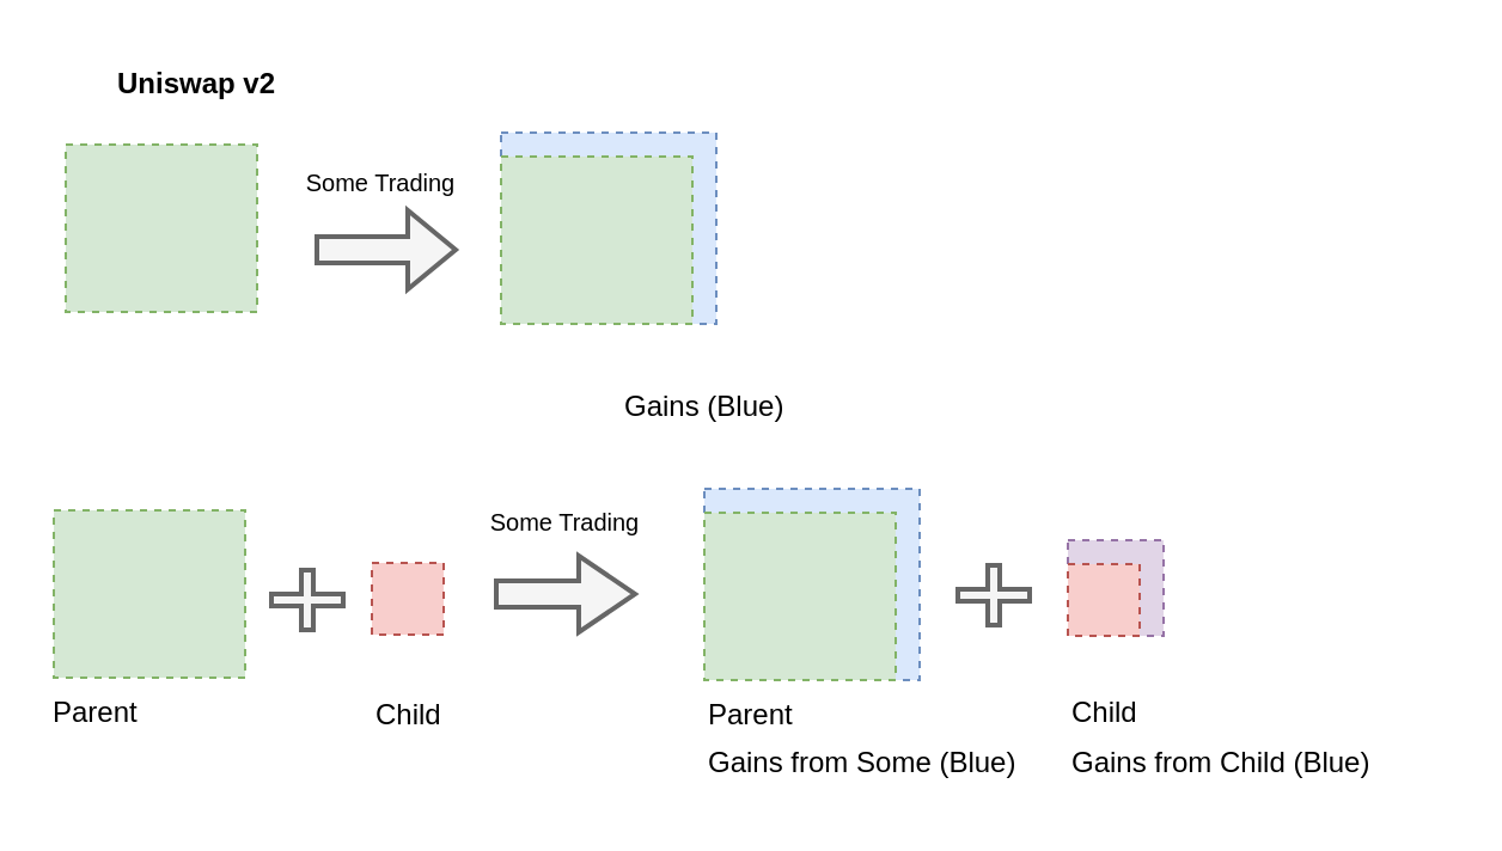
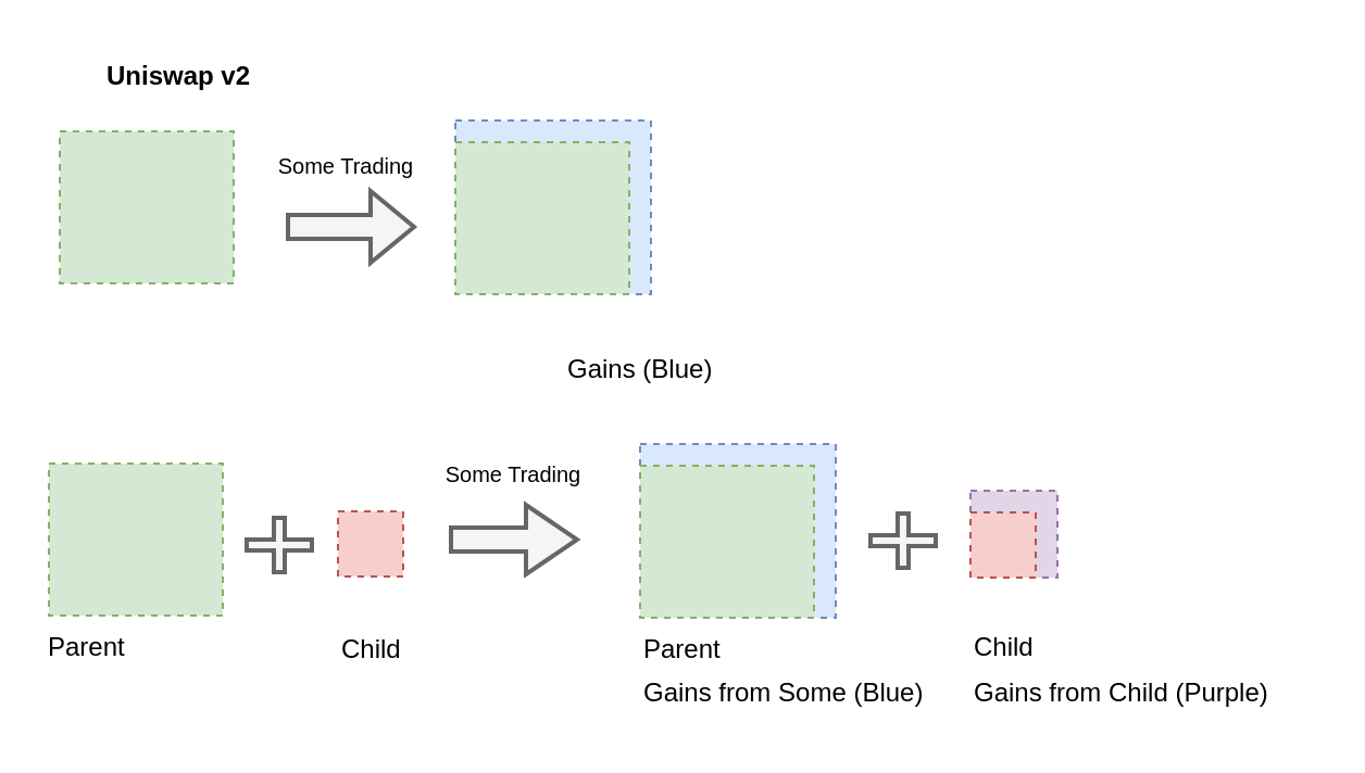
- <mxCell id="8" value="&lt;font style=&quot;font-size: 12px;&quot;&gt;Gains from Child (Blue)&lt;/font&gt;" style="text;html=1;strokeColor=none;fillColor=none;align=left;verticalAlign=middle;whiteSpace=wrap;rounded=0;" parent="1" vertex="1"><mxGeometry x="446" y="304" width="160" height="30" as="geometry" /></mxCell>
+ <mxCell id="8" value="&lt;font style=&quot;font-size: 12px;&quot;&gt;Gains from Child (Purple)&lt;/font&gt;" style="text;html=1;strokeColor=none;fillColor=none;align=left;verticalAlign=middle;whiteSpace=wrap;rounded=0;" parent="1" vertex="1"><mxGeometry x="446" y="304" width="160" height="30" as="geometry" /></mxCell>
